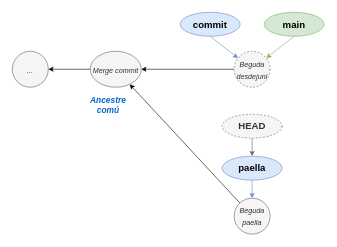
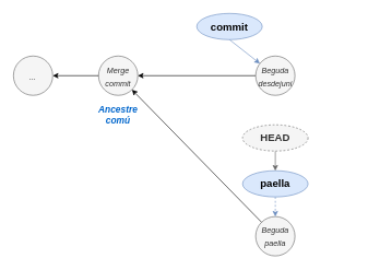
- <mxCell id="13" value="main" style="ellipse;whiteSpace=wrap;html=1;fillColor=#d5e8d4;strokeColor=#82b366;fontSize=16;fontStyle=1" parent="1" vertex="1"><mxGeometry x="440" y="20" width="100" height="40" as="geometry" /></mxCell>
- <mxCell id="12" style="rounded=0;orthogonalLoop=1;jettySize=auto;html=1;exitX=0.5;exitY=1;exitDx=0;exitDy=0;fillColor=#d5e8d4;strokeColor=#82b366;" parent="1" source="13" target="4" edge="1"><mxGeometry relative="1" as="geometry"><mxPoint x="655" y="85" as="targetPoint" /></mxGeometry></mxCell>
- <mxCell id="2" value="&lt;i style=&quot;font-size: 16px;&quot;&gt;&lt;font style=&quot;font-size: 12px;&quot;&gt;Merge commit&lt;/font&gt;&lt;/i&gt;" style="ellipse;whiteSpace=wrap;html=1;fillColor=#f5f5f5;fontColor=#333333;strokeColor=#666666;" parent="1" vertex="1"><mxGeometry x="150" y="85" width="85" height="60" as="geometry" /></mxCell>
+ <mxCell id="2" value="&lt;i style=&quot;font-size: 16px;&quot;&gt;&lt;font style=&quot;font-size: 12px;&quot;&gt;Merge commit&lt;/font&gt;&lt;/i&gt;" style="ellipse;whiteSpace=wrap;html=1;fillColor=#f5f5f5;fontColor=#333333;strokeColor=#666666;" parent="1" vertex="1"><mxGeometry x="150" y="85" width="60" height="60" as="geometry" /></mxCell>
- <mxCell id="4" value="&lt;i style=&quot;font-size: 16px;&quot;&gt;&lt;font style=&quot;font-size: 12px;&quot;&gt;Beguda desdejuni&lt;/font&gt;&lt;/i&gt;" style="ellipse;whiteSpace=wrap;html=1;fillColor=#f5f5f5;fontColor=#333333;strokeColor=#666666;dashed=1;" parent="1" vertex="1"><mxGeometry x="390" y="85" width="60" height="60" as="geometry" /></mxCell>
+ <mxCell id="4" value="&lt;i style=&quot;font-size: 16px;&quot;&gt;&lt;font style=&quot;font-size: 12px;&quot;&gt;Beguda desdejuni&lt;/font&gt;&lt;/i&gt;" style="ellipse;whiteSpace=wrap;html=1;fillColor=#f5f5f5;fontColor=#333333;strokeColor=#666666;" parent="1" vertex="1"><mxGeometry x="390" y="85" width="60" height="60" as="geometry" /></mxCell>
- <mxCell id="8" style="rounded=0;orthogonalLoop=1;jettySize=auto;html=1;exitX=0.5;exitY=1;exitDx=0;exitDy=0;fillColor=#dae8fc;strokeColor=#6c8ebf;" parent="1" source="9" target="7" edge="1"><mxGeometry relative="1" as="geometry"><mxPoint x="339" y="335" as="targetPoint" /></mxGeometry></mxCell>
+ <mxCell id="8" style="rounded=0;orthogonalLoop=1;jettySize=auto;html=1;exitX=0.5;exitY=1;exitDx=0;exitDy=0;fillColor=#dae8fc;strokeColor=#6c8ebf;dashed=1;" parent="1" source="9" target="7" edge="1"><mxGeometry relative="1" as="geometry"><mxPoint x="339" y="335" as="targetPoint" /></mxGeometry></mxCell>
